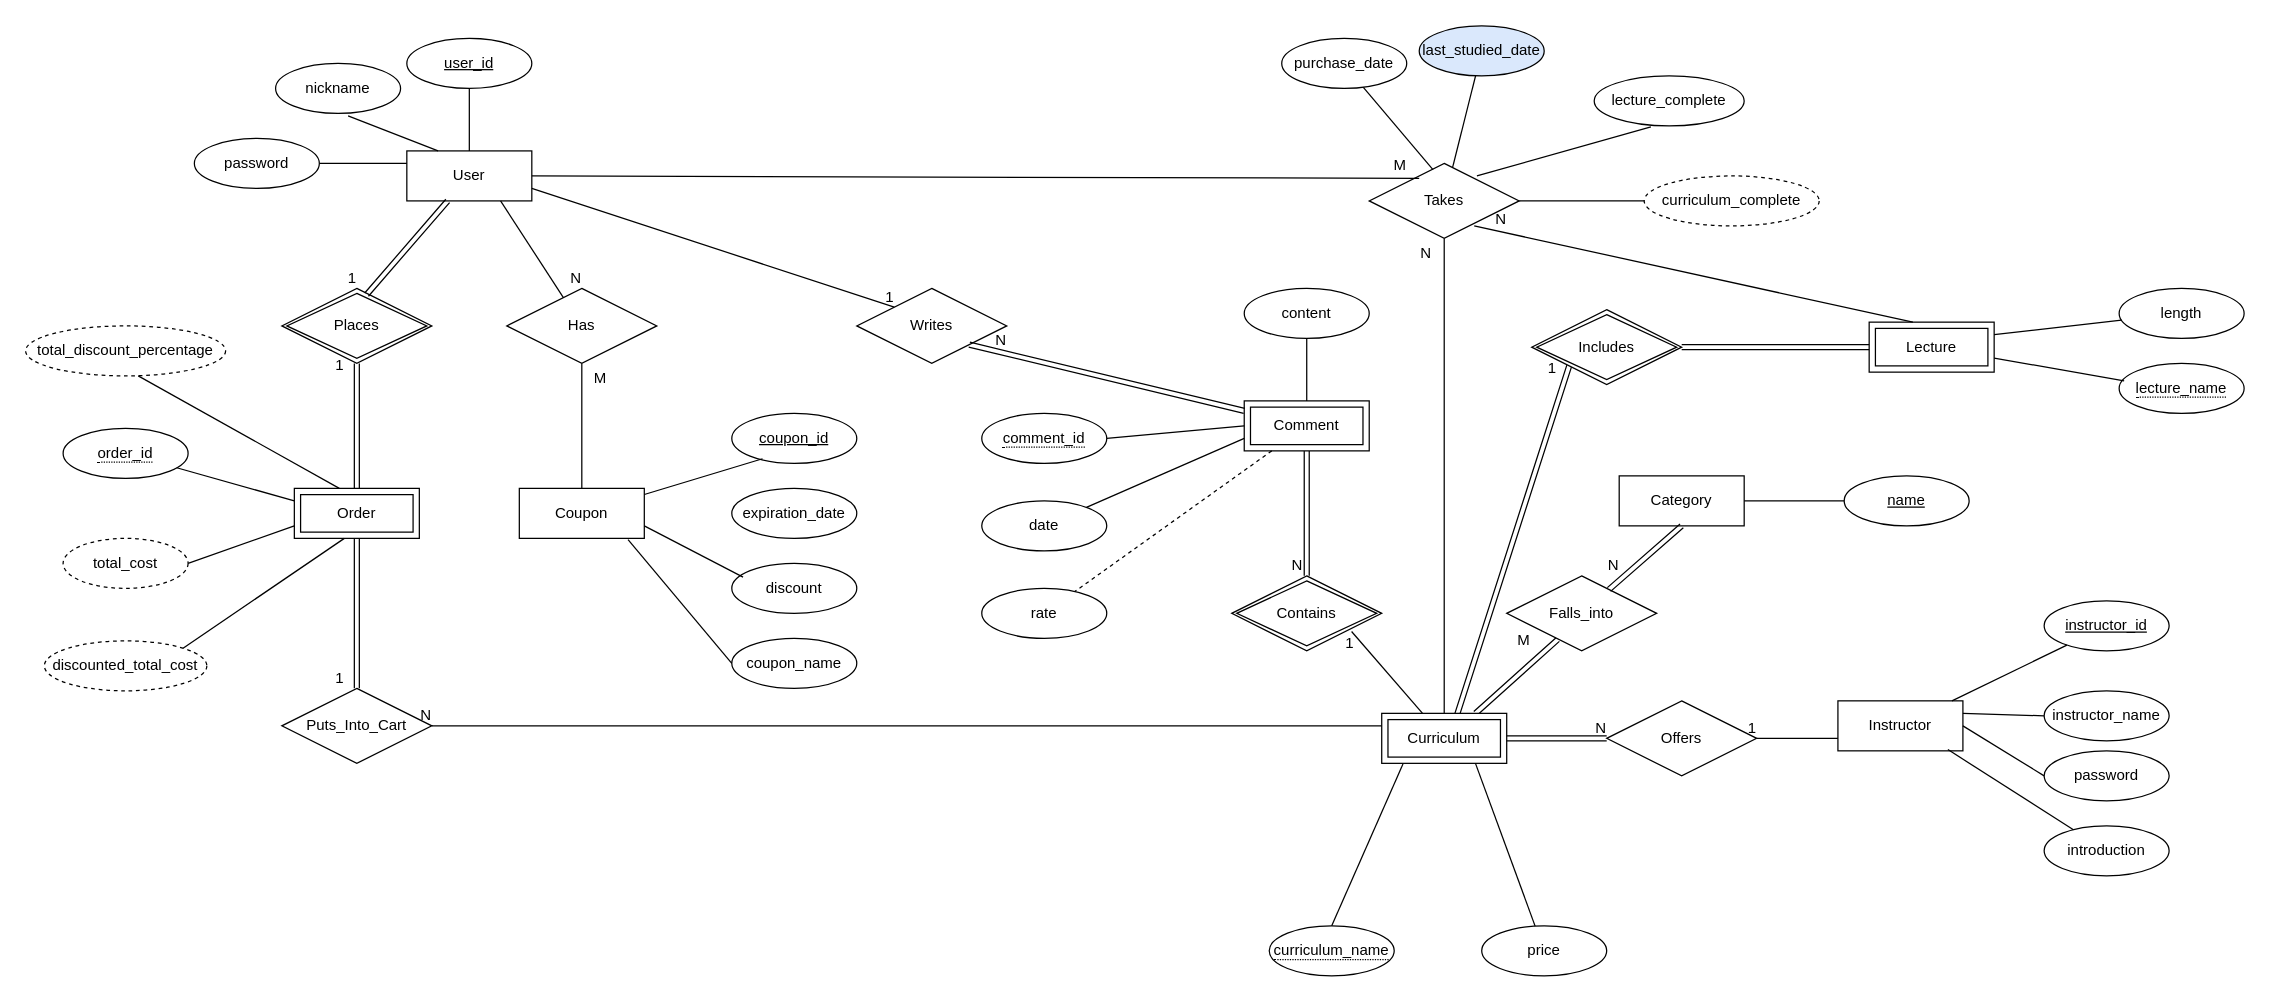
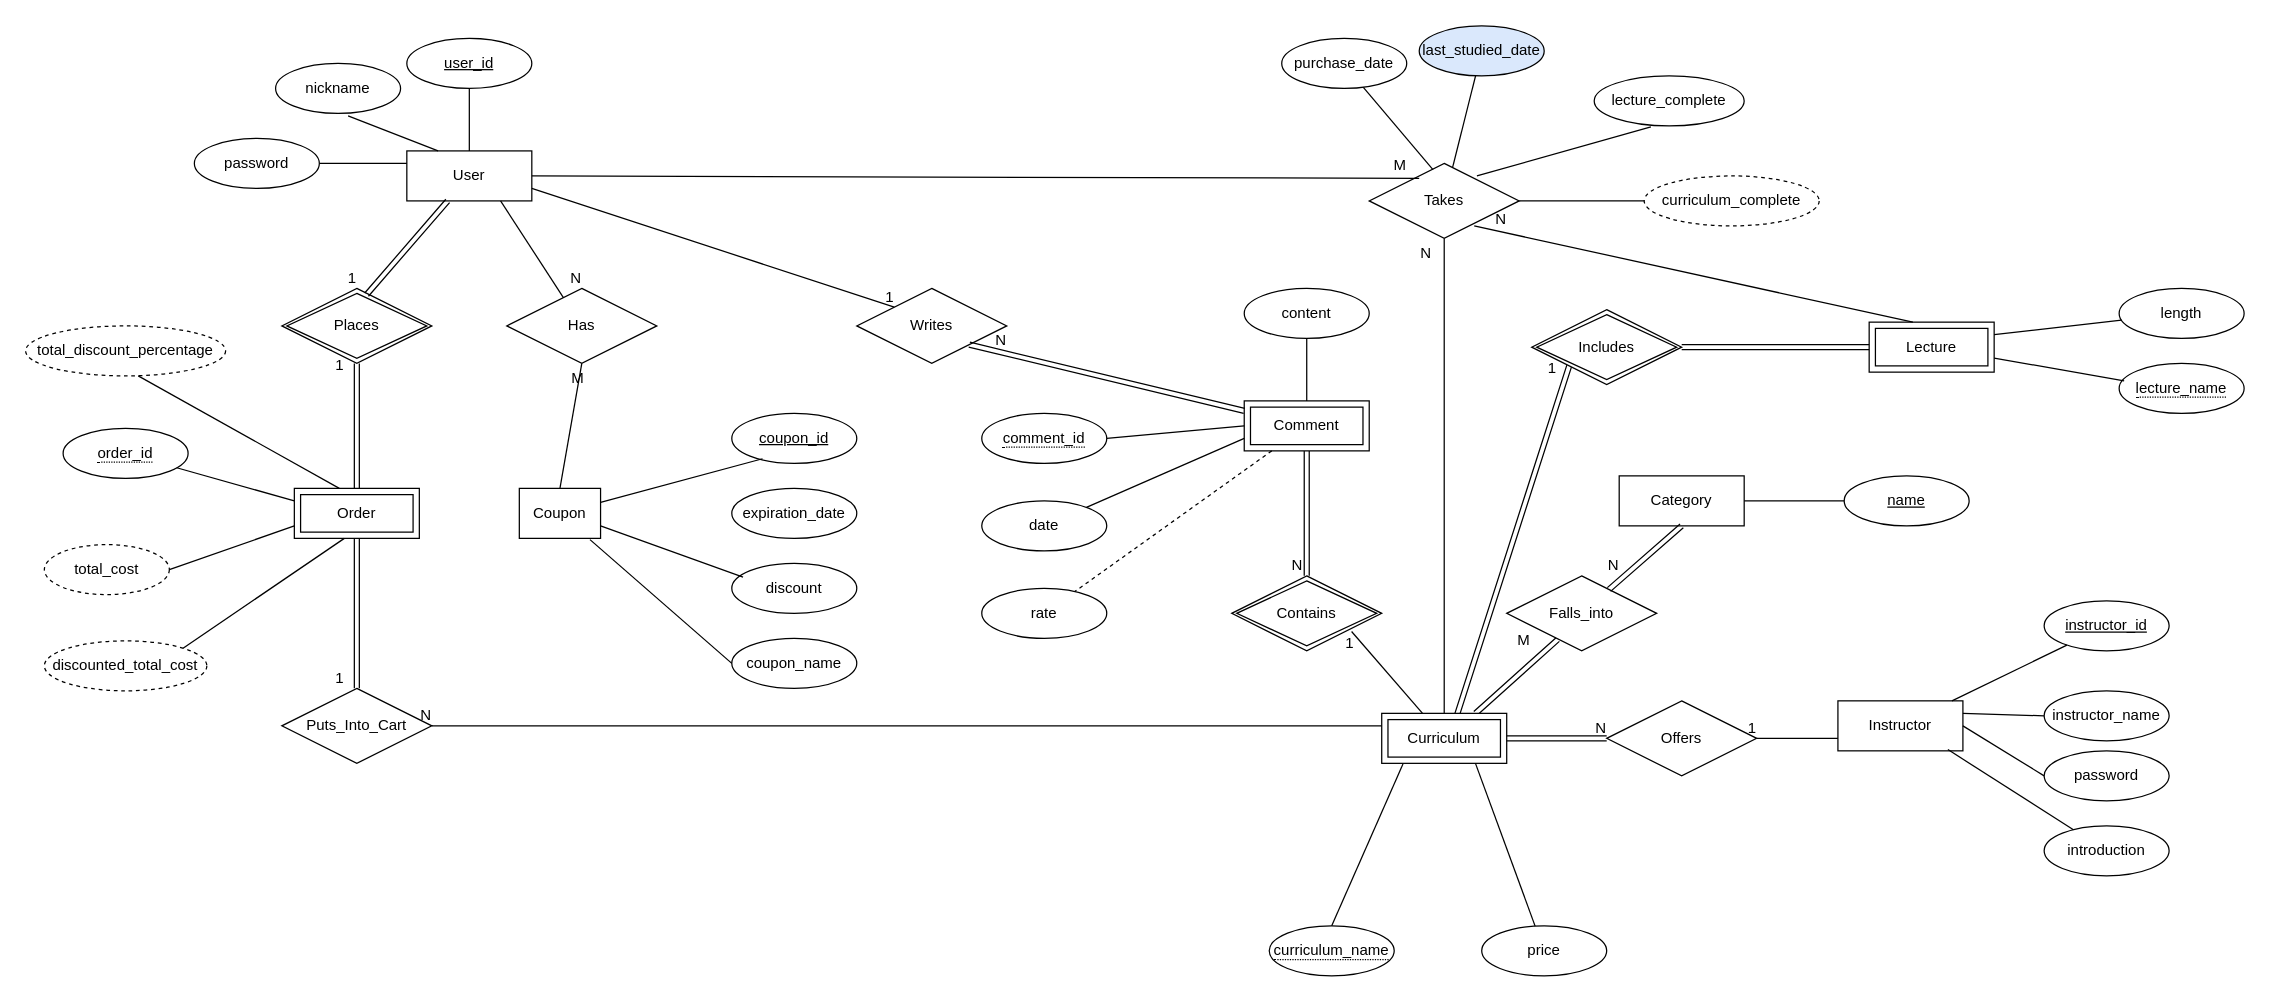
- <mxCell id="6" value="Coupon" style="whiteSpace=wrap;html=1;align=center;" parent="1" vertex="1"><mxGeometry x="415" y="390" width="100" height="40" as="geometry" /></mxCell>
+ <mxCell id="6" value="Coupon" style="whiteSpace=wrap;html=1;align=center;" parent="1" vertex="1"><mxGeometry x="415" y="390" width="65" height="40" as="geometry" /></mxCell>
- <mxCell id="97" value="total_cost" style="ellipse;whiteSpace=wrap;html=1;align=center;dashed=1;" parent="1" vertex="1"><mxGeometry x="50" y="430" width="100" height="40" as="geometry" /></mxCell>
+ <mxCell id="97" value="total_cost" style="ellipse;whiteSpace=wrap;html=1;align=center;dashed=1;" parent="1" vertex="1"><mxGeometry x="35" y="435" width="100" height="40" as="geometry" /></mxCell>
